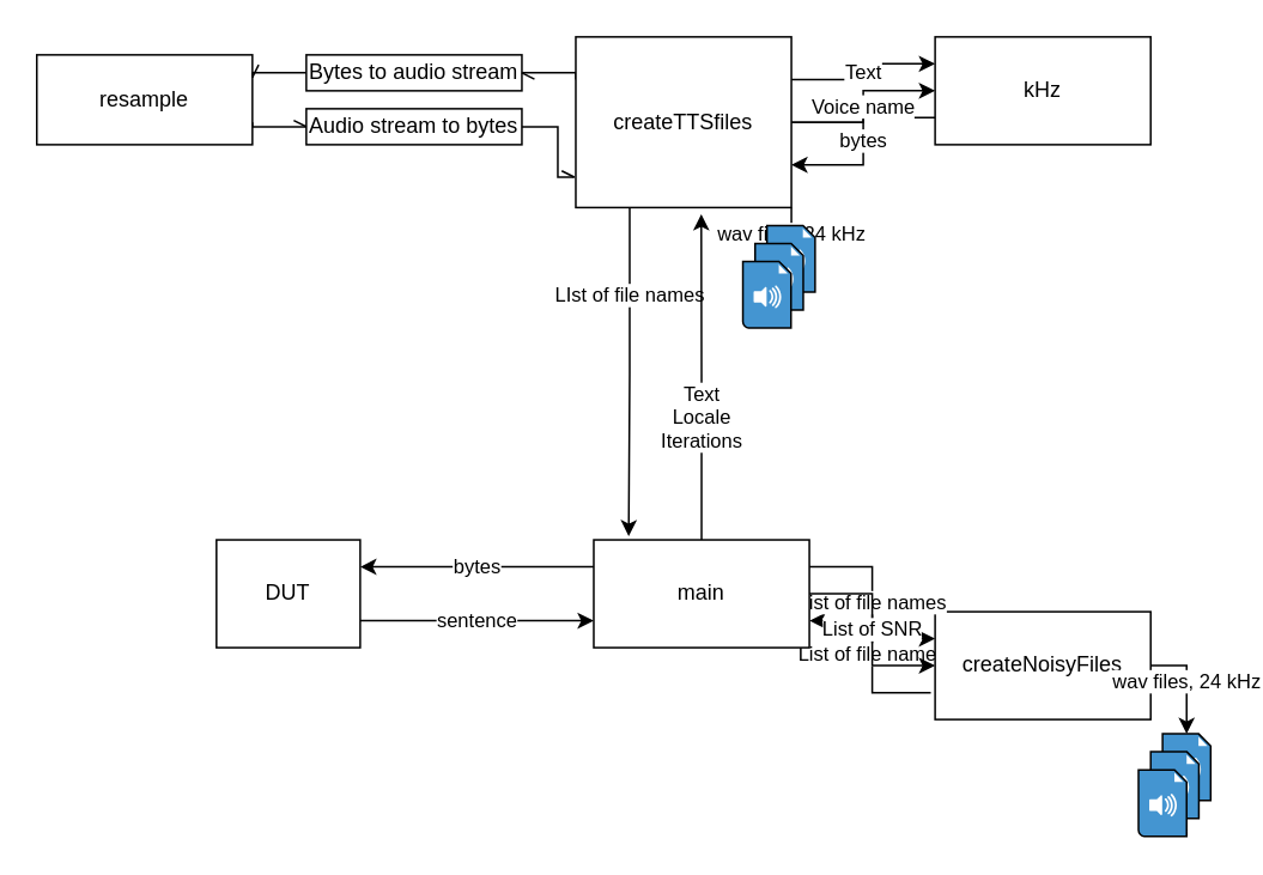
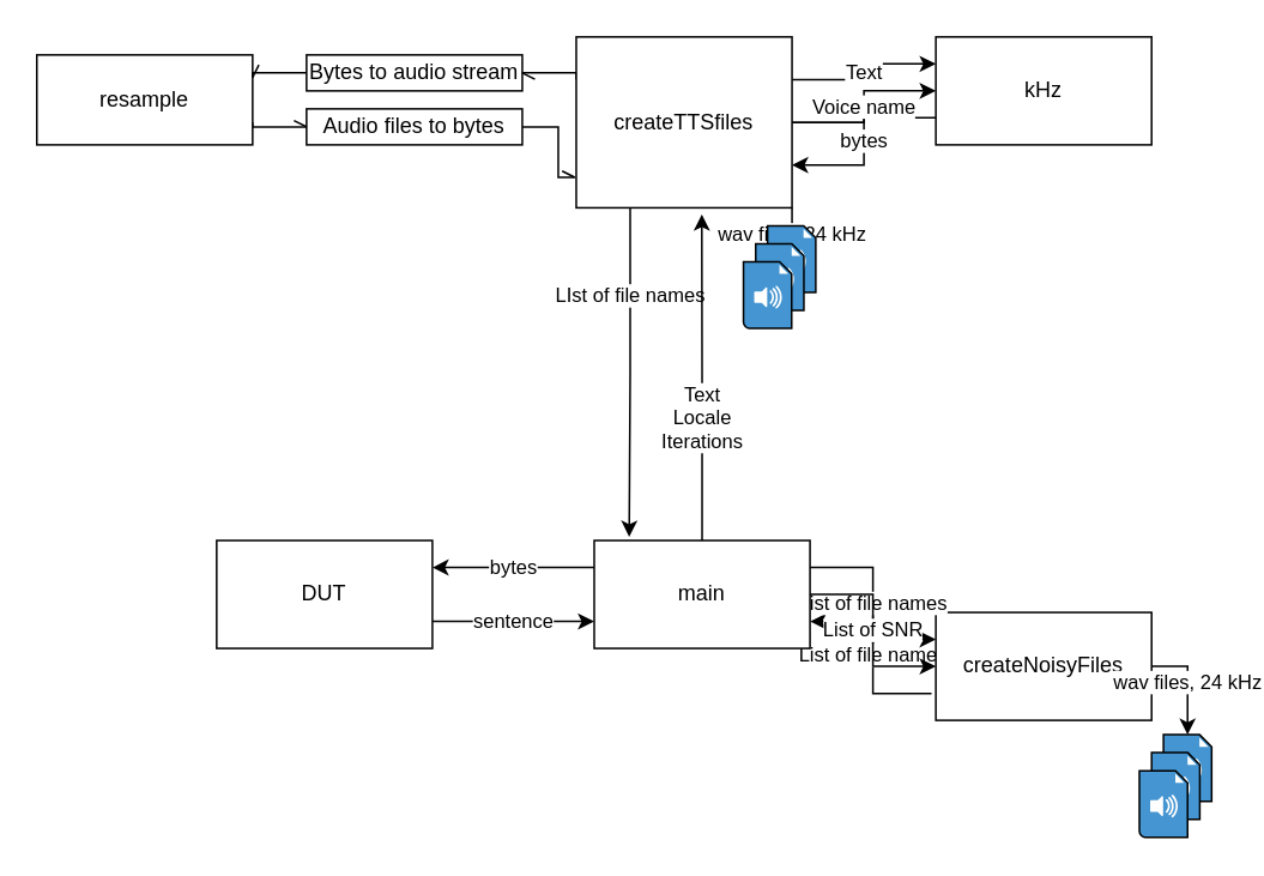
- <mxCell id="3" value="Audio stream to bytes" style="rounded=0;whiteSpace=wrap;html=1;" vertex="1" parent="1"><mxGeometry x="170" y="60" width="120" height="20" as="geometry" /></mxCell>
+ <mxCell id="3" value="Audio files to bytes" style="rounded=0;whiteSpace=wrap;html=1;" vertex="1" parent="1"><mxGeometry x="170" y="60" width="120" height="20" as="geometry" /></mxCell>
- <mxCell id="31" value="DUT" style="rounded=0;whiteSpace=wrap;html=1;" vertex="1" parent="1"><mxGeometry x="120" y="300" width="80" height="60" as="geometry" /></mxCell>
+ <mxCell id="31" value="DUT" style="rounded=0;whiteSpace=wrap;html=1;" vertex="1" parent="1"><mxGeometry x="120" y="300" width="120" height="60" as="geometry" /></mxCell>
